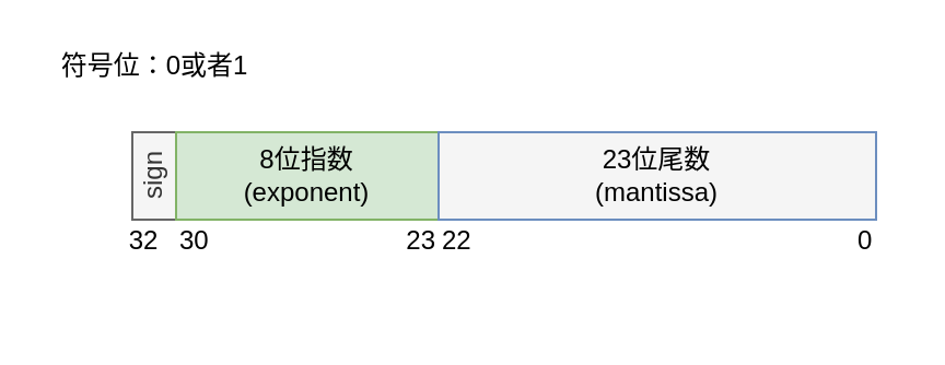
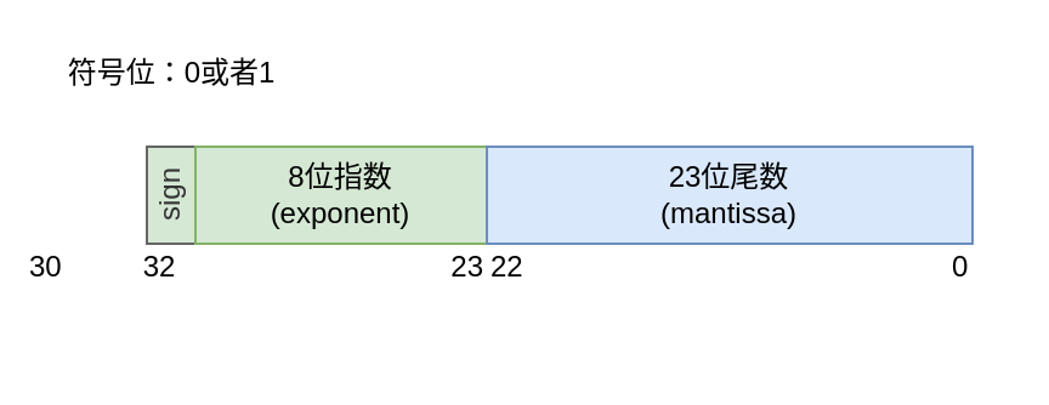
- <mxCell id="2" value="sign" style="rounded=0;whiteSpace=wrap;html=1;fillColor=#f5f5f5;strokeColor=#666666;fontColor=#333333;horizontal=0;" parent="1" vertex="1"><mxGeometry x="60" y="60" width="20" height="40" as="geometry" /></mxCell>
+ <mxCell id="2" value="sign" style="rounded=0;whiteSpace=wrap;html=1;fillColor=#d5e8d4;strokeColor=#666666;fontColor=#333333;horizontal=0;" parent="1" vertex="1"><mxGeometry x="60" y="60" width="20" height="40" as="geometry" /></mxCell>
- <mxCell id="4" value="23位尾数&lt;br&gt;(mantissa)" style="rounded=0;whiteSpace=wrap;html=1;strokeWidth=1;fillColor=#f5f5f5;strokeColor=#6c8ebf;" parent="1" vertex="1"><mxGeometry x="200" y="60" width="200" height="40" as="geometry" /></mxCell>
+ <mxCell id="4" value="23位尾数&lt;br&gt;(mantissa)" style="rounded=0;whiteSpace=wrap;html=1;strokeWidth=1;fillColor=#dae8fc;strokeColor=#6c8ebf;" parent="1" vertex="1"><mxGeometry x="200" y="60" width="200" height="40" as="geometry" /></mxCell>
- <mxCell id="9" value="&lt;div align=&quot;left&quot;&gt;30&lt;/div&gt;" style="text;html=1;align=left;verticalAlign=middle;resizable=0;points=[];autosize=1;" parent="1" vertex="1"><mxGeometry x="80" y="100" width="30" height="20" as="geometry" /></mxCell>
+ <mxCell id="9" value="&lt;div align=&quot;left&quot;&gt;30&lt;/div&gt;" style="text;html=1;align=left;verticalAlign=middle;resizable=0;points=[];autosize=1;" parent="1" vertex="1"><mxGeometry x="10" y="100" width="30" height="20" as="geometry" /></mxCell>
